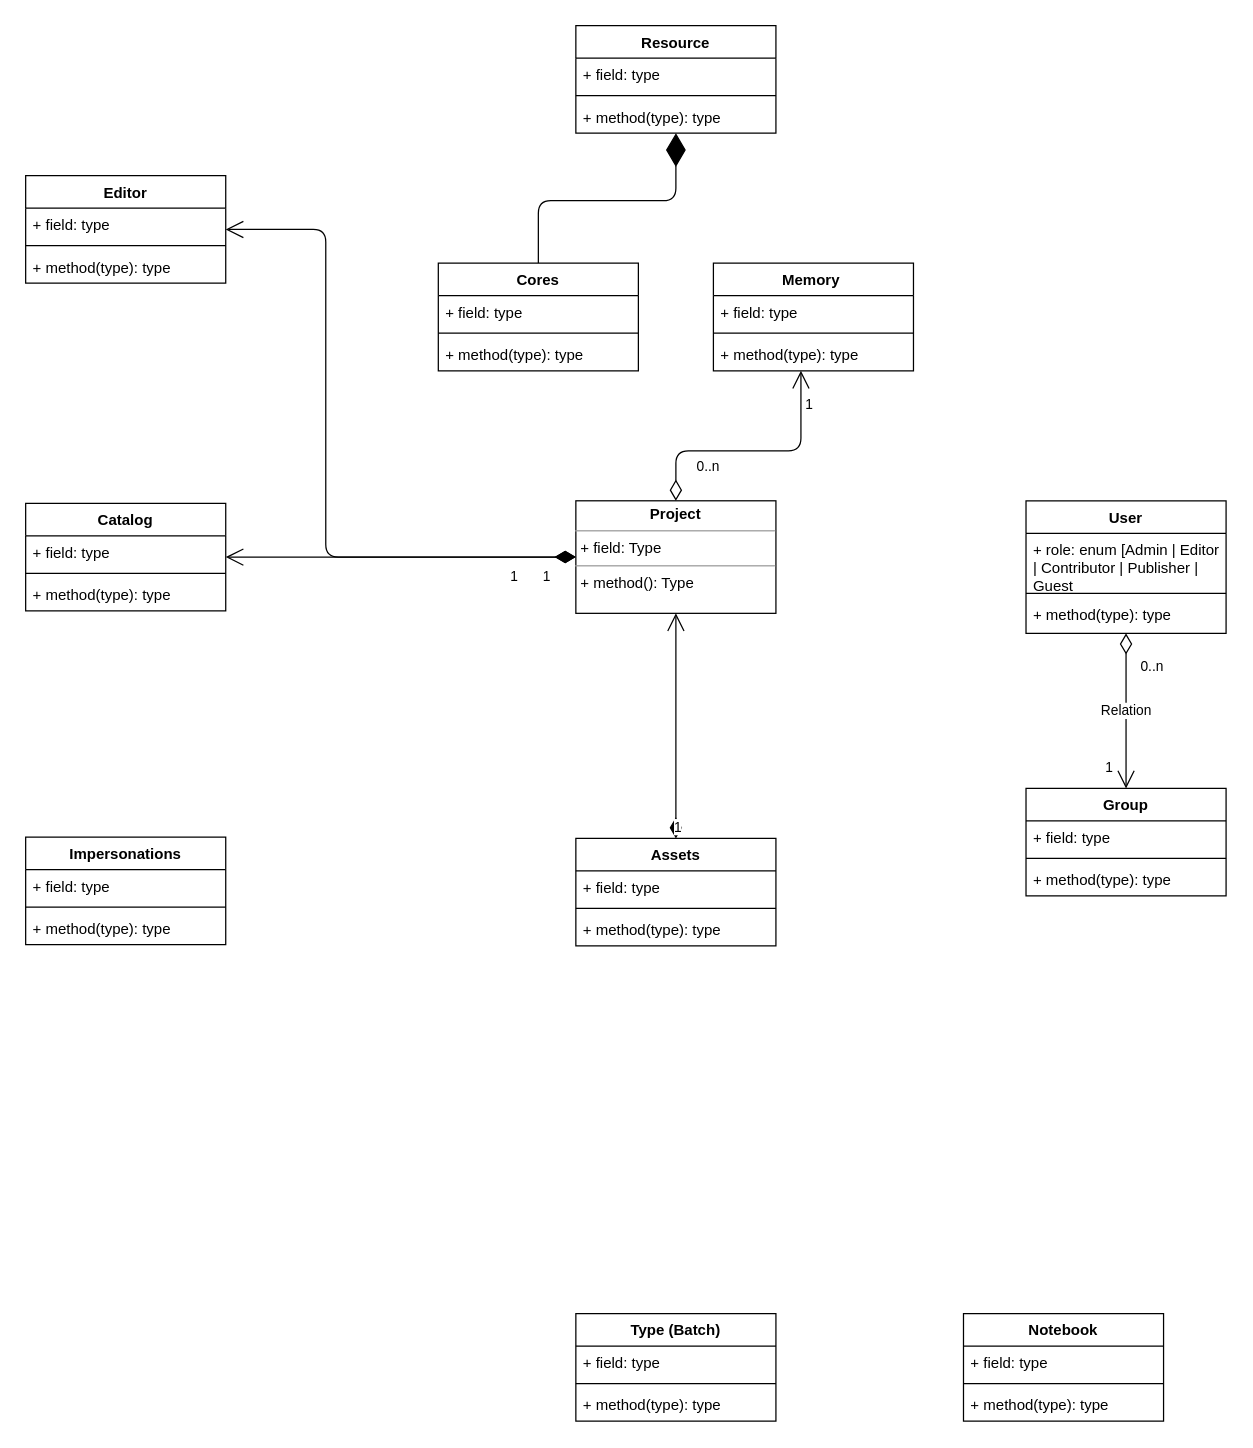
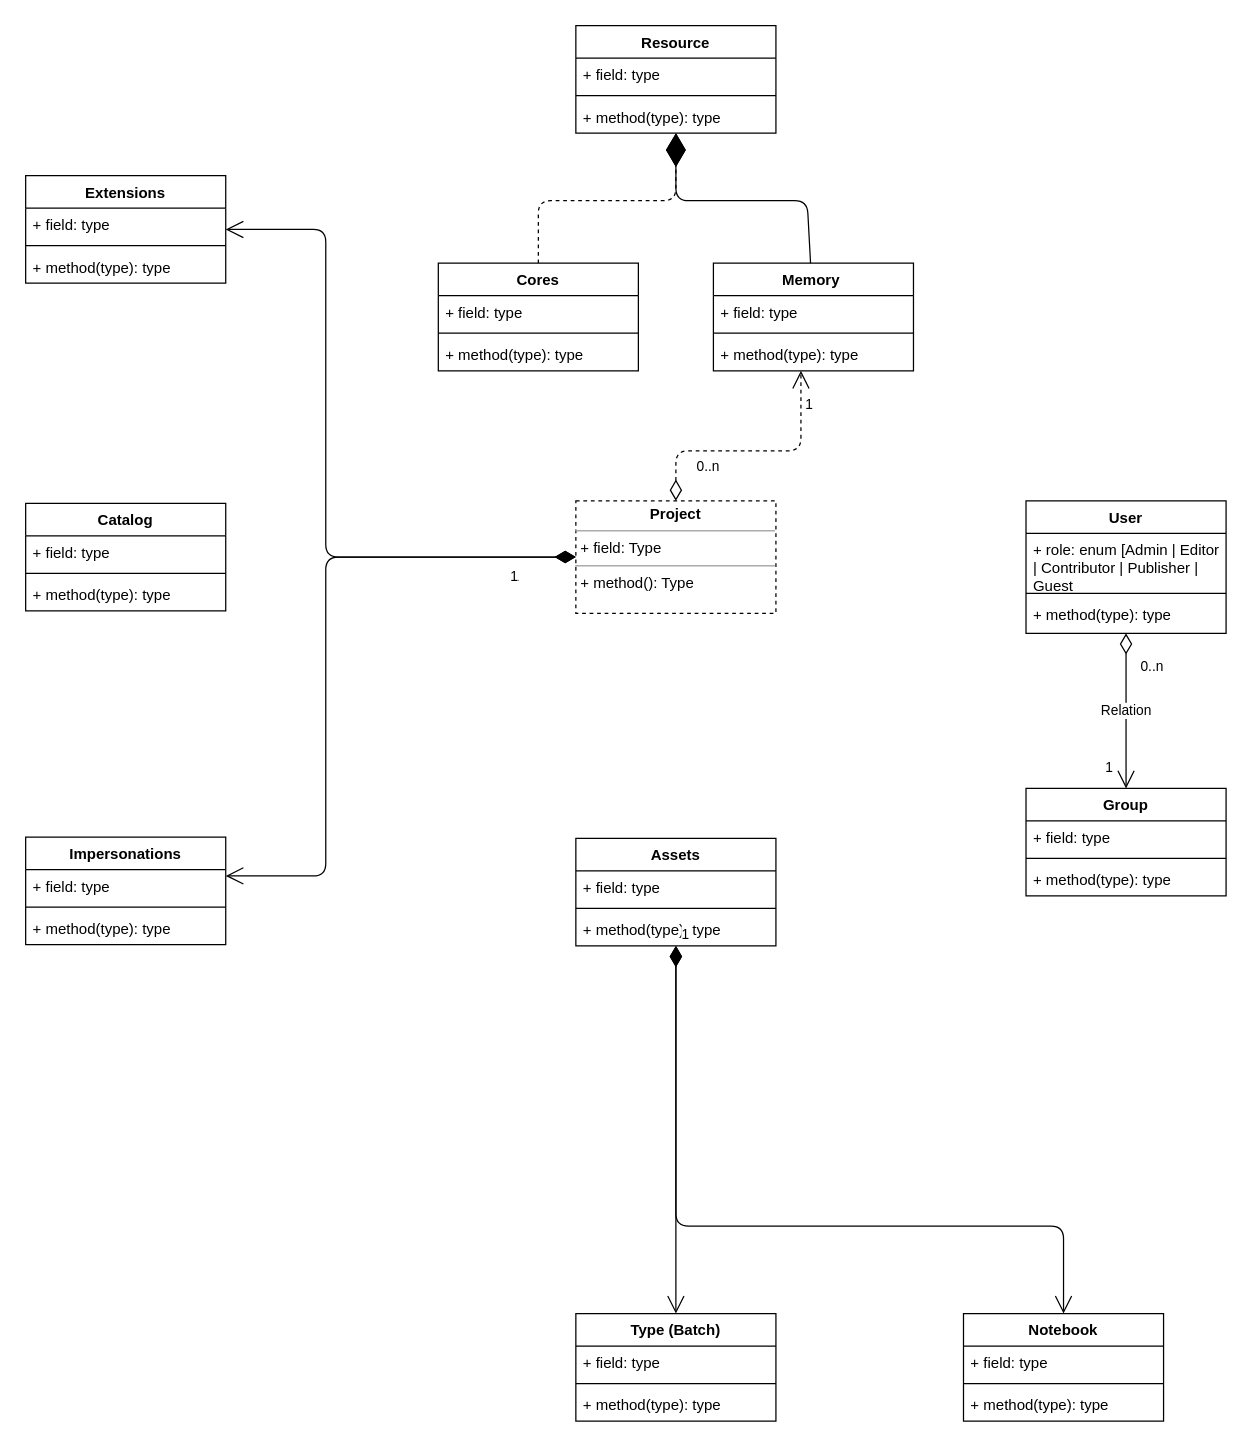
- <mxCell id="32" value="Editor" style="swimlane;fontStyle=1;align=center;verticalAlign=top;childLayout=stackLayout;horizontal=1;startSize=26;horizontalStack=0;resizeParent=1;resizeParentMax=0;resizeLast=0;collapsible=1;marginBottom=0;fontColor=#000000;" parent="1" vertex="1"><mxGeometry x="20" y="140" width="160" height="86" as="geometry" /></mxCell>
+ <mxCell id="32" value="Extensions" style="swimlane;fontStyle=1;align=center;verticalAlign=top;childLayout=stackLayout;horizontal=1;startSize=26;horizontalStack=0;resizeParent=1;resizeParentMax=0;resizeLast=0;collapsible=1;marginBottom=0;fontColor=#000000;" parent="1" vertex="1"><mxGeometry x="20" y="140" width="160" height="86" as="geometry" /></mxCell>
- <mxCell id="18" value="" style="endArrow=diamondThin;endFill=1;endSize=24;html=1;fontColor=#FF3333;" parent="1" source="19" target="14" edge="1"><mxGeometry width="160" relative="1" as="geometry"><mxPoint x="715" y="-150" as="sourcePoint" /><mxPoint x="875" y="130" as="targetPoint" /><Array as="points"><mxPoint x="430" y="160" /><mxPoint x="540" y="160" /></Array></mxGeometry></mxCell>
+ <mxCell id="18" value="" style="endArrow=diamondThin;endFill=1;endSize=24;html=1;fontColor=#FF3333;dashed=1;" parent="1" source="19" target="14" edge="1"><mxGeometry width="160" relative="1" as="geometry"><mxPoint x="715" y="-150" as="sourcePoint" /><mxPoint x="875" y="130" as="targetPoint" /><Array as="points"><mxPoint x="430" y="160" /><mxPoint x="540" y="160" /></Array></mxGeometry></mxCell>
+ <mxCell id="27" value="" style="endArrow=diamondThin;endFill=1;endSize=24;html=1;fontColor=#FF3333;" parent="1" source="23" target="14" edge="1"><mxGeometry width="160" relative="1" as="geometry"><mxPoint x="805" y="180" as="sourcePoint" /><mxPoint x="905" y="106" as="targetPoint" /><Array as="points"><mxPoint x="645" y="160" /><mxPoint x="540" y="160" /></Array></mxGeometry></mxCell>
- <mxCell id="43" value="" style="endArrow=open;html=1;endSize=12;startArrow=diamondThin;startSize=14;startFill=0;edgeStyle=orthogonalEdgeStyle;fontColor=#000000;exitX=0.5;exitY=0;exitDx=0;exitDy=0;" parent="1" source="2" target="23" edge="1"><mxGeometry relative="1" as="geometry"><mxPoint x="550" y="410" as="sourcePoint" /><mxPoint x="440" y="306" as="targetPoint" /><Array as="points"><mxPoint x="540" y="360" /><mxPoint x="640" y="360" /></Array></mxGeometry></mxCell>
+ <mxCell id="43" value="" style="endArrow=open;html=1;endSize=12;startArrow=diamondThin;startSize=14;startFill=0;edgeStyle=orthogonalEdgeStyle;fontColor=#000000;exitX=0.5;exitY=0;exitDx=0;exitDy=0;dashed=1;" parent="1" source="2" target="23" edge="1"><mxGeometry relative="1" as="geometry"><mxPoint x="550" y="410" as="sourcePoint" /><mxPoint x="440" y="306" as="targetPoint" /><Array as="points"><mxPoint x="540" y="360" /><mxPoint x="640" y="360" /></Array></mxGeometry></mxCell>
- <mxCell id="40" value="1" style="endArrow=open;html=1;endSize=12;startArrow=diamondThin;startSize=14;startFill=1;edgeStyle=orthogonalEdgeStyle;align=left;verticalAlign=bottom;fontColor=#000000;" parent="1" source="2" target="28" edge="1"><mxGeometry x="-0.802" y="25" relative="1" as="geometry"><mxPoint x="420" y="440" as="sourcePoint" /><mxPoint x="580" y="440" as="targetPoint" /><mxPoint as="offset" /></mxGeometry></mxCell>
- <mxCell id="2" value="&lt;p style=&quot;margin: 0px ; margin-top: 4px ; text-align: center&quot;&gt;&lt;b&gt;Project&lt;/b&gt;&lt;/p&gt;&lt;hr size=&quot;1&quot;&gt;&lt;p style=&quot;margin: 0px ; margin-left: 4px&quot;&gt;+ field: Type&lt;/p&gt;&lt;hr size=&quot;1&quot;&gt;&lt;p style=&quot;margin: 0px ; margin-left: 4px&quot;&gt;+ method(): Type&lt;/p&gt;" style="verticalAlign=top;align=left;overflow=fill;fontSize=12;fontFamily=Helvetica;html=1;" parent="1" vertex="1"><mxGeometry x="460" y="400" width="160" height="90" as="geometry" /></mxCell>
+ <mxCell id="2" value="&lt;p style=&quot;margin: 0px ; margin-top: 4px ; text-align: center&quot;&gt;&lt;b&gt;Project&lt;/b&gt;&lt;/p&gt;&lt;hr size=&quot;1&quot;&gt;&lt;p style=&quot;margin: 0px ; margin-left: 4px&quot;&gt;+ field: Type&lt;/p&gt;&lt;hr size=&quot;1&quot;&gt;&lt;p style=&quot;margin: 0px ; margin-left: 4px&quot;&gt;+ method(): Type&lt;/p&gt;" style="verticalAlign=top;align=left;overflow=fill;fontSize=12;fontFamily=Helvetica;html=1;dashed=1;" parent="1" vertex="1"><mxGeometry x="460" y="400" width="160" height="90" as="geometry" /></mxCell>
- <mxCell id="54" value="1" style="endArrow=open;html=1;endSize=12;startArrow=diamondThin;startSize=14;startFill=1;edgeStyle=orthogonalEdgeStyle;align=left;verticalAlign=bottom;fontColor=#000000;" parent="1" source="50" target="2" edge="1"><mxGeometry x="-1" y="3" relative="1" as="geometry"><mxPoint x="390" y="780" as="sourcePoint" /><mxPoint x="550" y="780" as="targetPoint" /></mxGeometry></mxCell>
+ <mxCell id="54" value="1" style="endArrow=open;html=1;endSize=12;startArrow=diamondThin;startSize=14;startFill=1;edgeStyle=orthogonalEdgeStyle;align=left;verticalAlign=bottom;fontColor=#000000;entryX=0.5;entryY=0;entryDx=0;entryDy=0;" parent="1" source="50" target="46" edge="1"><mxGeometry x="-1" y="3" relative="1" as="geometry"><mxPoint x="390" y="780" as="sourcePoint" /><mxPoint x="550" y="780" as="targetPoint" /></mxGeometry></mxCell>
+ <mxCell id="41" value="1" style="endArrow=open;html=1;endSize=12;startArrow=diamondThin;startSize=14;startFill=1;edgeStyle=orthogonalEdgeStyle;align=left;verticalAlign=bottom;fontColor=#000000;" parent="1" source="2" target="36" edge="1"><mxGeometry x="-0.802" y="25" relative="1" as="geometry"><mxPoint x="480" y="454.966" as="sourcePoint" /><mxPoint x="280" y="453.034" as="targetPoint" /><mxPoint as="offset" /><Array as="points"><mxPoint x="260" y="445" /><mxPoint x="260" y="700" /></Array></mxGeometry></mxCell>
+ <mxCell id="59" value="1" style="endArrow=open;html=1;endSize=12;startArrow=diamondThin;startSize=14;startFill=1;edgeStyle=orthogonalEdgeStyle;align=left;verticalAlign=bottom;fontColor=#000000;" parent="1" source="50" target="55" edge="1"><mxGeometry x="-1" y="3" relative="1" as="geometry"><mxPoint x="550" y="766" as="sourcePoint" /><mxPoint x="550" y="1060" as="targetPoint" /><Array as="points"><mxPoint x="540" y="980" /><mxPoint x="850" y="980" /></Array></mxGeometry></mxCell>
